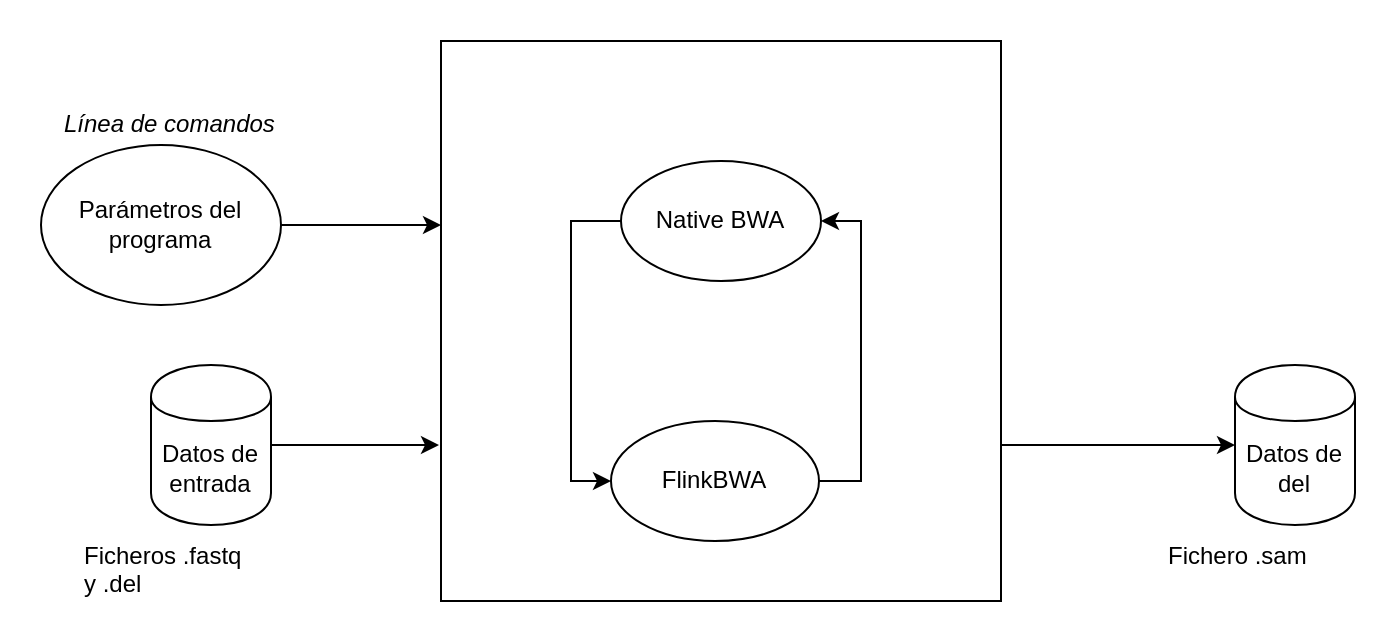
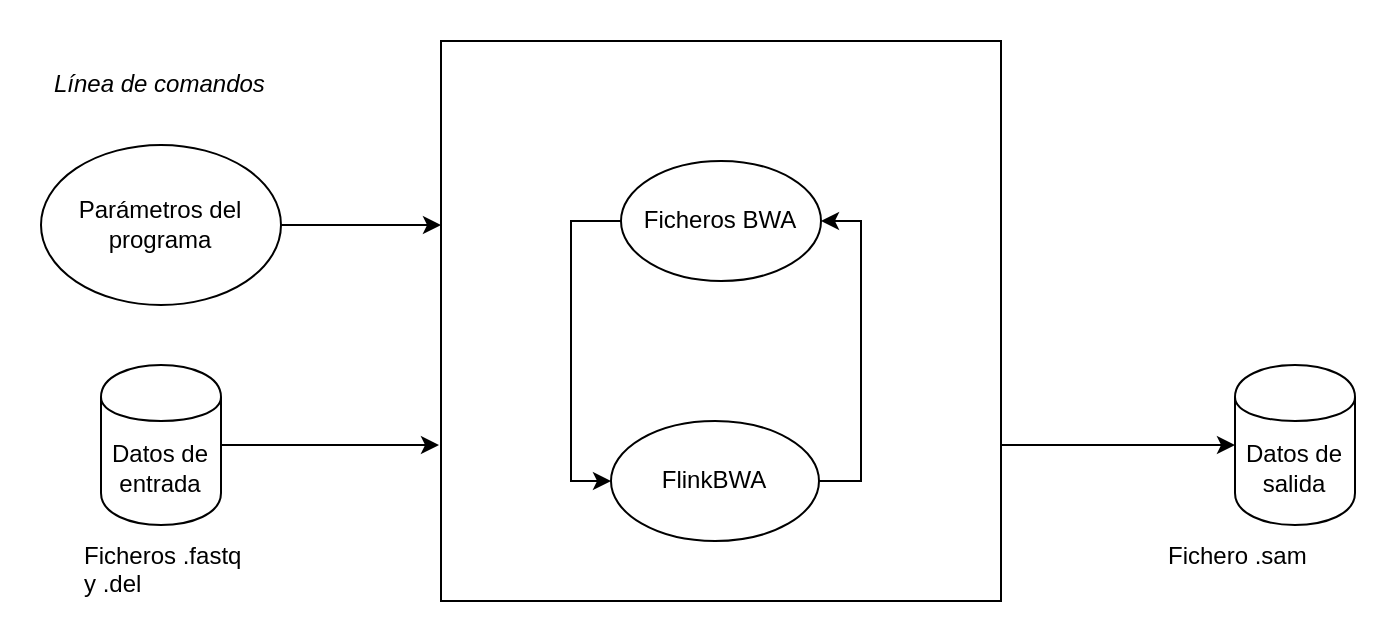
- <mxCell id="5" value="&lt;i&gt;Línea de comandos&lt;/i&gt;" style="text;html=1;resizable=0;points=[];autosize=1;align=left;verticalAlign=top;spacingTop=-4;" vertex="1" parent="1"><mxGeometry x="30" y="52" width="120" height="20" as="geometry" /></mxCell>
+ <mxCell id="5" value="&lt;i&gt;Línea de comandos&lt;/i&gt;" style="text;html=1;resizable=0;points=[];autosize=1;align=left;verticalAlign=top;spacingTop=-4;" vertex="1" parent="1"><mxGeometry x="25" y="32" width="120" height="20" as="geometry" /></mxCell>
- <mxCell id="10" value="Native BWA" style="ellipse;whiteSpace=wrap;html=1;" vertex="1" parent="1"><mxGeometry x="310" y="80" width="100" height="60" as="geometry" /></mxCell>
+ <mxCell id="10" value="Ficheros BWA" style="ellipse;whiteSpace=wrap;html=1;" vertex="1" parent="1"><mxGeometry x="310" y="80" width="100" height="60" as="geometry" /></mxCell>
- <mxCell id="14" value="Datos de entrada" style="shape=cylinder;whiteSpace=wrap;html=1;boundedLbl=1;backgroundOutline=1;" vertex="1" parent="1"><mxGeometry x="75" y="182" width="60" height="80" as="geometry" /></mxCell>
+ <mxCell id="14" value="Datos de entrada" style="shape=cylinder;whiteSpace=wrap;html=1;boundedLbl=1;backgroundOutline=1;" vertex="1" parent="1"><mxGeometry x="50" y="182" width="60" height="80" as="geometry" /></mxCell>
- <mxCell id="16" value="Datos de del" style="shape=cylinder;whiteSpace=wrap;html=1;boundedLbl=1;backgroundOutline=1;" vertex="1" parent="1"><mxGeometry x="617" y="182" width="60" height="80" as="geometry" /></mxCell>
+ <mxCell id="16" value="Datos de salida" style="shape=cylinder;whiteSpace=wrap;html=1;boundedLbl=1;backgroundOutline=1;" vertex="1" parent="1"><mxGeometry x="617" y="182" width="60" height="80" as="geometry" /></mxCell>
